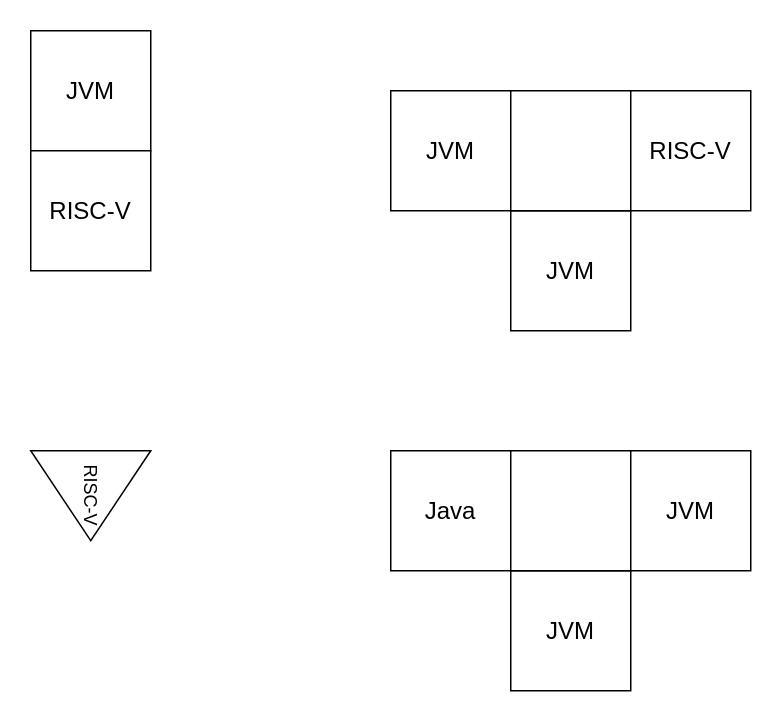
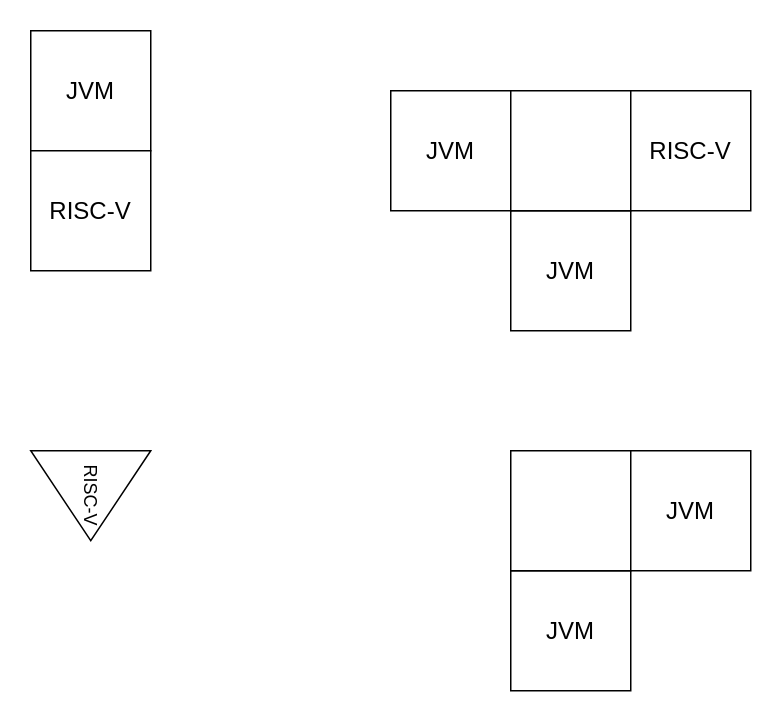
- <mxCell id="13" value="&lt;font style=&quot;&quot;&gt;&lt;font style=&quot;font-size: 16px;&quot;&gt;Java&lt;/font&gt;&lt;/font&gt;" style="rounded=0;whiteSpace=wrap;html=1;" vertex="1" parent="11"><mxGeometry width="80" height="80" as="geometry" /></mxCell>
